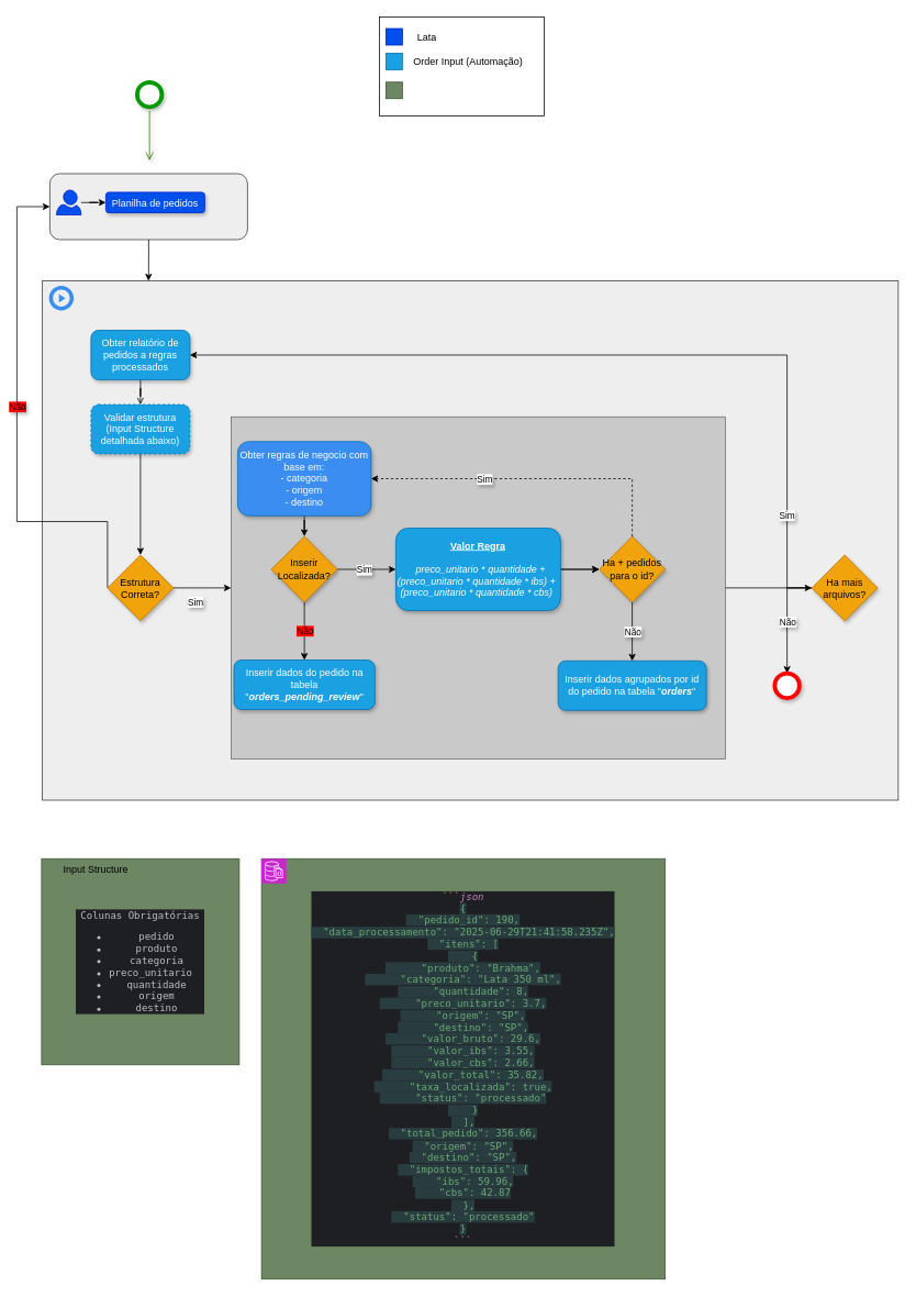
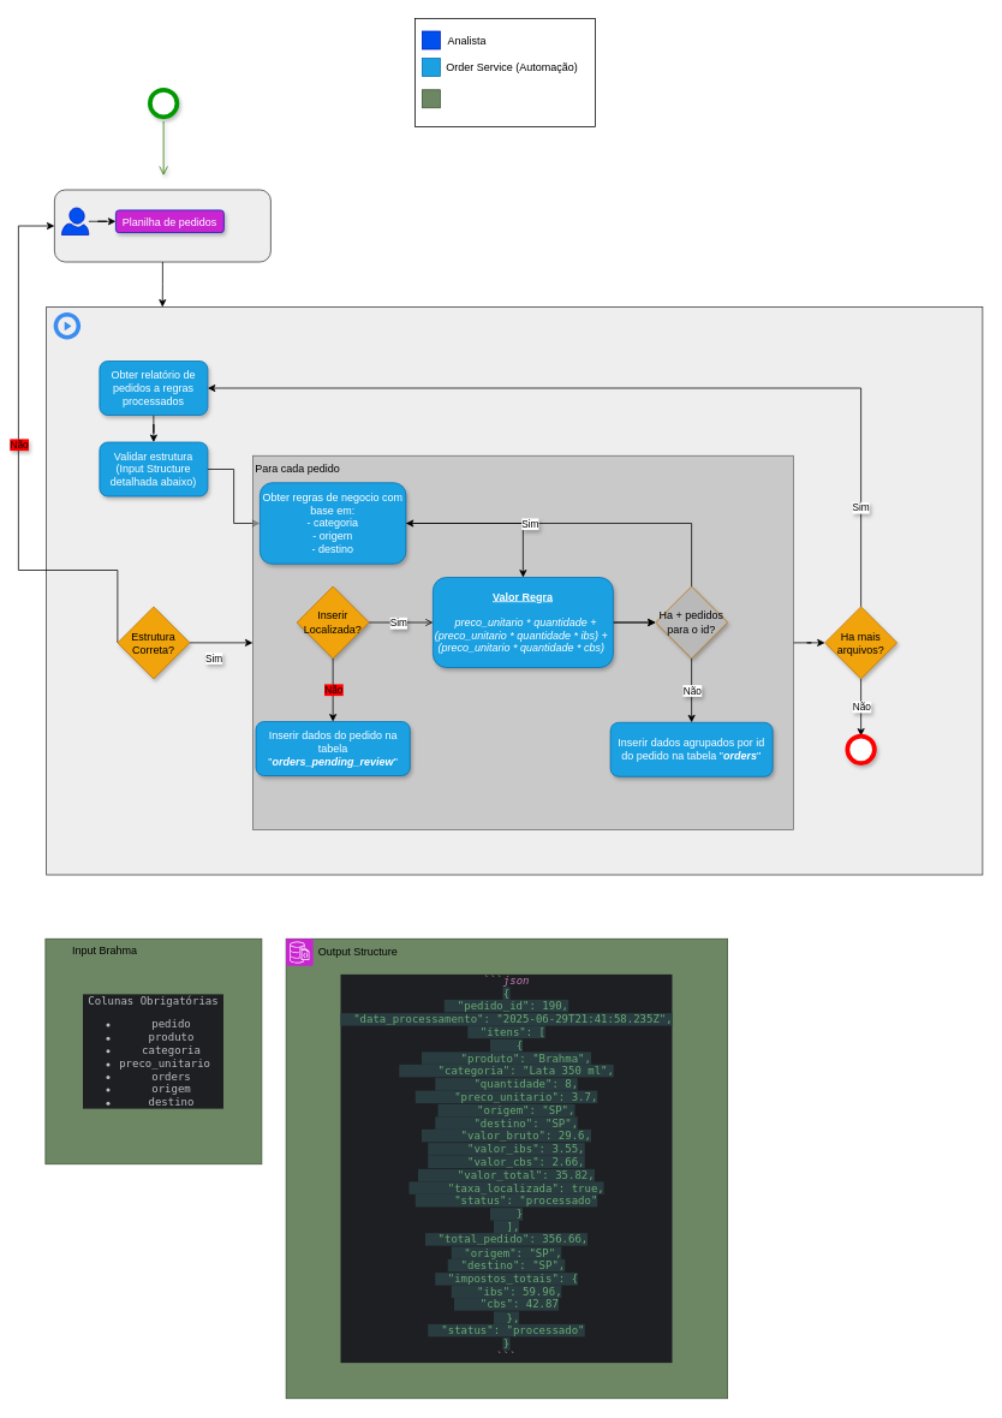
- <mxCell id="56" value="Lata" style="text;html=1;align=center;verticalAlign=middle;whiteSpace=wrap;rounded=0;" vertex="1" parent="1"><mxGeometry x="488" y="30" width="60" height="30" as="geometry" /></mxCell>
+ <mxCell id="56" value="Analista" style="text;html=1;align=center;verticalAlign=middle;whiteSpace=wrap;rounded=0;" vertex="1" parent="1"><mxGeometry x="488" y="30" width="60" height="30" as="geometry" /></mxCell>
- <mxCell id="57" value="Order Input (Automação)" style="text;html=1;align=center;verticalAlign=middle;whiteSpace=wrap;rounded=0;" vertex="1" parent="1"><mxGeometry x="488" y="59" width="160" height="30" as="geometry" /></mxCell>
+ <mxCell id="57" value="Order Service (Automação)" style="text;html=1;align=center;verticalAlign=middle;whiteSpace=wrap;rounded=0;" vertex="1" parent="1"><mxGeometry x="488" y="59" width="160" height="30" as="geometry" /></mxCell>
- <mxCell id="4" value="Planilha de pedidos" style="whiteSpace=wrap;html=1;verticalAlign=top;align=center;fillColor=#0050ef;fontColor=#ffffff;strokeColor=#001DBC;rounded=1;shadow=1;" vertex="1" parent="1"><mxGeometry x="128" y="232.5" width="120" height="25" as="geometry" /></mxCell>
+ <mxCell id="4" value="Planilha de pedidos" style="whiteSpace=wrap;html=1;verticalAlign=top;align=center;fillColor=#c925d1;fontColor=#ffffff;strokeColor=#001DBC;rounded=1;shadow=1;" vertex="1" parent="1"><mxGeometry x="128" y="232.5" width="120" height="25" as="geometry" /></mxCell>
- <mxCell id="7" value="" style="edgeStyle=orthogonalEdgeStyle;rounded=0;orthogonalLoop=1;jettySize=auto;html=1;endArrow=open;" edge="1" parent="1" source="8" target="12"><mxGeometry relative="1" as="geometry" /></mxCell>
+ <mxCell id="7" value="" style="edgeStyle=orthogonalEdgeStyle;rounded=0;orthogonalLoop=1;jettySize=auto;html=1;" edge="1" parent="1" source="8" target="12"><mxGeometry relative="1" as="geometry" /></mxCell>
- <mxCell id="12" value="Validar estrutura&lt;div&gt;(Input Structure detalhada abaixo)&lt;/div&gt;" style="whiteSpace=wrap;html=1;fillColor=#1ba1e2;fontColor=#ffffff;strokeColor=#006EAF;rounded=1;glass=0;shadow=1;dashed=1;" vertex="1" parent="1"><mxGeometry x="110" y="490" width="120" height="60" as="geometry" /></mxCell>
+ <mxCell id="12" value="Validar estrutura&lt;div&gt;(Input Structure detalhada abaixo)&lt;/div&gt;" style="whiteSpace=wrap;html=1;fillColor=#1ba1e2;fontColor=#ffffff;strokeColor=#006EAF;rounded=1;glass=0;shadow=1;" vertex="1" parent="1"><mxGeometry x="110" y="490" width="120" height="60" as="geometry" /></mxCell>
+ <mxCell id="20" value="Para cada pedido" style="text;html=1;align=center;verticalAlign=middle;whiteSpace=wrap;rounded=0;" vertex="1" parent="1"><mxGeometry x="280" y="505" width="100" height="30" as="geometry" /></mxCell>
- <mxCell id="23" value="Obter regras de negocio com base em:&lt;div&gt;- categoria&lt;/div&gt;&lt;div&gt;- origem&lt;/div&gt;&lt;div&gt;- destino&lt;/div&gt;" style="whiteSpace=wrap;html=1;fillColor=#3b8df1;fontColor=#ffffff;strokeColor=#006EAF;rounded=1;shadow=1;" vertex="1" parent="1"><mxGeometry x="288" y="535" width="162" height="90" as="geometry" /></mxCell>
+ <mxCell id="23" value="Obter regras de negocio com base em:&lt;div&gt;- categoria&lt;/div&gt;&lt;div&gt;- origem&lt;/div&gt;&lt;div&gt;- destino&lt;/div&gt;" style="whiteSpace=wrap;html=1;fillColor=#1ba1e2;fontColor=#ffffff;strokeColor=#006EAF;rounded=1;shadow=1;" vertex="1" parent="1"><mxGeometry x="288" y="535" width="162" height="90" as="geometry" /></mxCell>
- <mxCell id="34" style="edgeStyle=orthogonalEdgeStyle;rounded=0;orthogonalLoop=1;jettySize=auto;html=1;entryX=1;entryY=0.5;entryDx=0;entryDy=0;dashed=1;" edge="1" parent="1" source="38" target="23"><mxGeometry relative="1" as="geometry"><Array as="points"><mxPoint x="767" y="580" /></Array></mxGeometry></mxCell>
+ <mxCell id="34" style="edgeStyle=orthogonalEdgeStyle;rounded=0;orthogonalLoop=1;jettySize=auto;html=1;entryX=1;entryY=0.5;entryDx=0;entryDy=0;" edge="1" parent="1" source="38" target="23"><mxGeometry relative="1" as="geometry"><Array as="points"><mxPoint x="767" y="580" /></Array></mxGeometry></mxCell>
- <mxCell id="22" style="edgeStyle=orthogonalEdgeStyle;rounded=0;orthogonalLoop=1;jettySize=auto;html=1;entryX=0.5;entryY=0;entryDx=0;entryDy=0;" edge="1" parent="1" source="23" target="28"><mxGeometry relative="1" as="geometry" /></mxCell>
+ <mxCell id="22" style="edgeStyle=orthogonalEdgeStyle;rounded=0;orthogonalLoop=1;jettySize=auto;html=1;" edge="1" parent="1" source="23" target="31"><mxGeometry relative="1" as="geometry" /></mxCell>
- <mxCell id="11" value="" style="edgeStyle=orthogonalEdgeStyle;rounded=0;orthogonalLoop=1;jettySize=auto;html=1;" edge="1" parent="1" source="12" target="17"><mxGeometry relative="1" as="geometry" /></mxCell>
+ <mxCell id="11" value="" style="edgeStyle=orthogonalEdgeStyle;rounded=0;orthogonalLoop=1;jettySize=auto;html=1;" edge="1" parent="1" source="12" target="23"><mxGeometry relative="1" as="geometry" /></mxCell>
- <mxCell id="24" value="" style="edgeStyle=orthogonalEdgeStyle;rounded=0;orthogonalLoop=1;jettySize=auto;html=1;" edge="1" parent="1" source="28" target="31"><mxGeometry relative="1" as="geometry" /></mxCell>
+ <mxCell id="24" value="" style="edgeStyle=orthogonalEdgeStyle;rounded=0;orthogonalLoop=1;jettySize=auto;html=1;endArrow=open;" edge="1" parent="1" source="28" target="31"><mxGeometry relative="1" as="geometry" /></mxCell>
- <mxCell id="38" value="Ha + pedidos&lt;div&gt;para o id?&lt;/div&gt;" style="rhombus;whiteSpace=wrap;html=1;fillColor=#f0a30a;fontColor=#000000;strokeColor=#BD7000;shadow=1;" vertex="1" parent="1"><mxGeometry x="727" y="650" width="80" height="80" as="geometry" /></mxCell>
+ <mxCell id="38" value="Ha + pedidos&lt;div&gt;para o id?&lt;/div&gt;" style="rhombus;whiteSpace=wrap;html=1;fillColor=#b9b9b9;fontColor=#000000;strokeColor=#BD7000;shadow=1;" vertex="1" parent="1"><mxGeometry x="727" y="650" width="80" height="80" as="geometry" /></mxCell>
- <mxCell id="44" value="Ha mais arquivos?" style="rhombus;whiteSpace=wrap;html=1;fillColor=#f0a30a;fontColor=#000000;strokeColor=#BD7000;shadow=1;" vertex="1" parent="1"><mxGeometry x="985" y="672.5" width="80" height="80" as="geometry" /></mxCell>
+ <mxCell id="44" value="Ha mais arquivos?" style="rhombus;whiteSpace=wrap;html=1;fillColor=#f0a30a;fontColor=#000000;strokeColor=#BD7000;shadow=1;" vertex="1" parent="1"><mxGeometry x="915" y="672.5" width="80" height="80" as="geometry" /></mxCell>
- <mxCell id="49" value="Input Structure" style="text;html=1;align=center;verticalAlign=middle;whiteSpace=wrap;rounded=0;" vertex="1" parent="1"><mxGeometry x="66" y="1040" width="100" height="30" as="geometry" /></mxCell>
+ <mxCell id="49" value="Input Brahma" style="text;html=1;align=center;verticalAlign=middle;whiteSpace=wrap;rounded=0;" vertex="1" parent="1"><mxGeometry x="66" y="1040" width="100" height="30" as="geometry" /></mxCell>
+ <mxCell id="47" value="Output Structure" style="text;html=1;align=center;verticalAlign=middle;whiteSpace=wrap;rounded=0;" vertex="1" parent="1"><mxGeometry x="347" y="1041" width="100" height="30" as="geometry" /></mxCell>
- <mxCell id="39" value="&lt;div style=&quot;background-color: rgb(30, 31, 34); color: rgb(188, 190, 196);&quot;&gt;&lt;pre style=&quot;font-family:'JetBrains Mono',monospace;font-size:9,8pt;&quot;&gt;&lt;div&gt;Colunas Obrigatórias&lt;/div&gt;&lt;ul&gt;&lt;li&gt;pedido&lt;/li&gt;&lt;li&gt;produto&lt;/li&gt;&lt;li&gt;categoria&lt;/li&gt;&lt;li&gt;preco_unitario  &lt;/li&gt;&lt;li&gt;quantidade&lt;/li&gt;&lt;li&gt;origem&lt;/li&gt;&lt;li&gt;destino&lt;/li&gt;&lt;/ul&gt;&lt;/pre&gt;&lt;/div&gt;" style="rounded=0;whiteSpace=wrap;html=1;fillColor=#6d8764;strokeColor=#3A5431;fontColor=#ffffff;" vertex="1" parent="1"><mxGeometry y="1041" width="240" height="250" as="geometry" x="50" /></mxCell>
+ <mxCell id="39" value="&lt;div style=&quot;background-color: rgb(30, 31, 34); color: rgb(188, 190, 196);&quot;&gt;&lt;pre style=&quot;font-family:'JetBrains Mono',monospace;font-size:9,8pt;&quot;&gt;&lt;div&gt;Colunas Obrigatórias&lt;/div&gt;&lt;ul&gt;&lt;li&gt;pedido&lt;/li&gt;&lt;li&gt;produto&lt;/li&gt;&lt;li&gt;categoria&lt;/li&gt;&lt;li&gt;preco_unitario  &lt;/li&gt;&lt;li&gt;orders&lt;/li&gt;&lt;li&gt;origem&lt;/li&gt;&lt;li&gt;destino&lt;/li&gt;&lt;/ul&gt;&lt;/pre&gt;&lt;/div&gt;" style="rounded=0;whiteSpace=wrap;html=1;fillColor=#6d8764;strokeColor=#3A5431;fontColor=#ffffff;" vertex="1" parent="1"><mxGeometry y="1041" width="240" height="250" as="geometry" x="50" /></mxCell>
